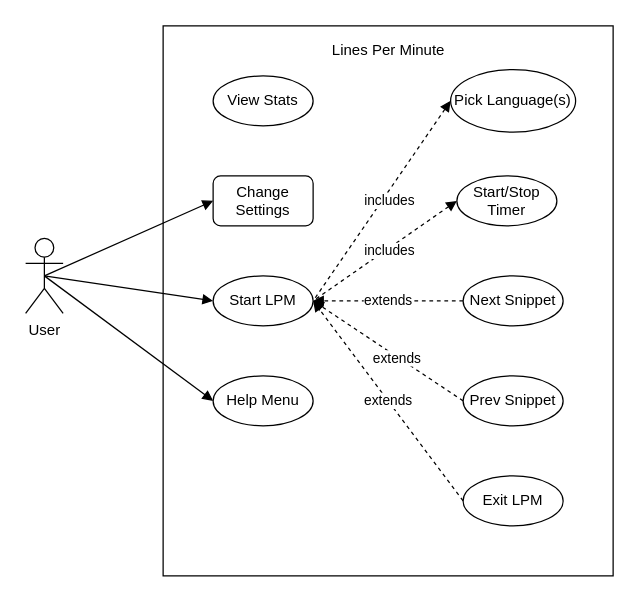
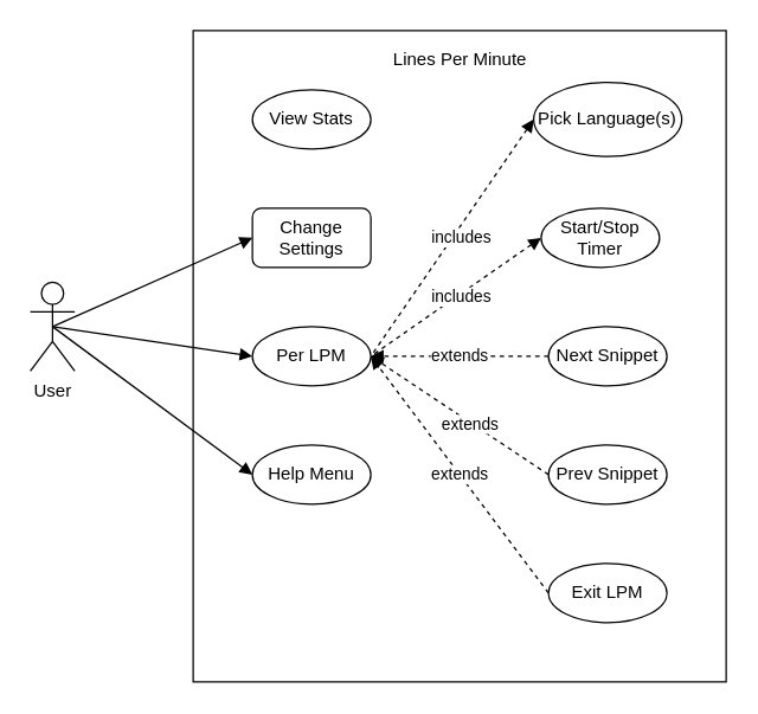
- <mxCell id="7" value="Start LPM" style="ellipse;whiteSpace=wrap;html=1;" parent="1" vertex="1"><mxGeometry x="170" y="220" width="80" height="40" as="geometry" /></mxCell>
+ <mxCell id="7" value="Per LPM" style="ellipse;whiteSpace=wrap;html=1;" parent="1" vertex="1"><mxGeometry x="170" y="220" width="80" height="40" as="geometry" /></mxCell>
